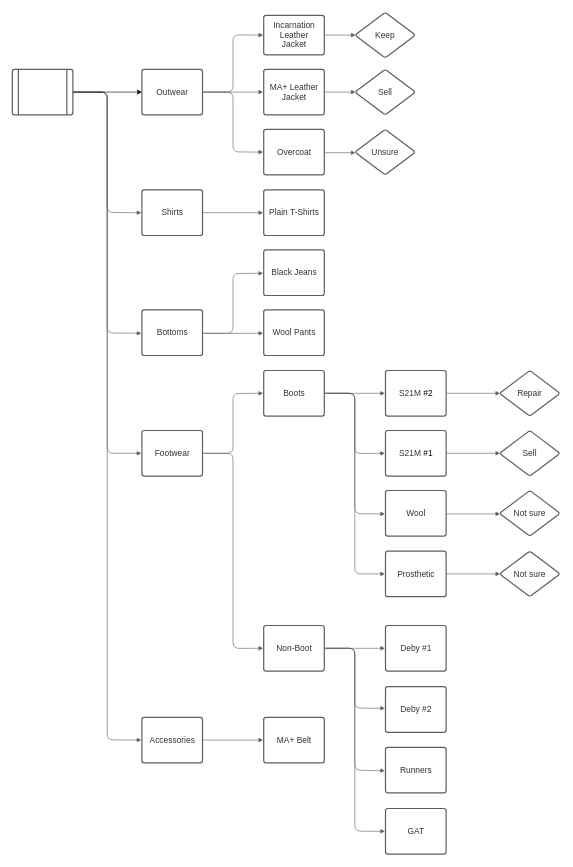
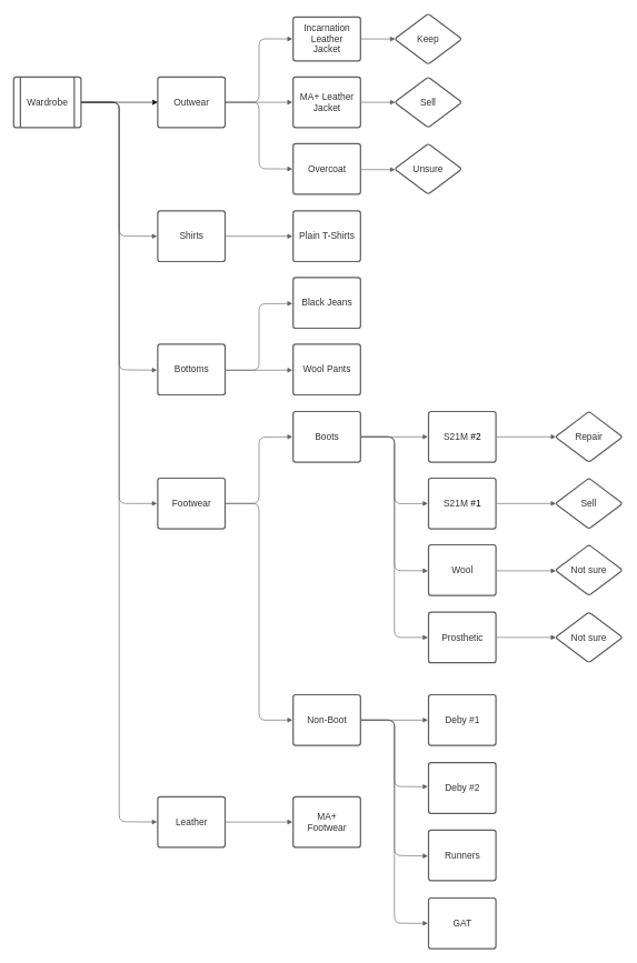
+ <mxCell id="5" value="&lt;p style=&quot;align:center;margin-left:0;margin-right:0;margin-top:0px;margin-bottom:0px;text-indent:0;valign:middle;direction:ltr;&quot;&gt;&lt;font style=&quot;font-size:14px;font-family:Arial;color:#333333;direction:ltr;letter-spacing:0px;line-height:100%;opacity:1&quot;&gt;Wardrobe&lt;/font&gt;&lt;/p&gt;" style="text;vsdxID=1;fillColor=none;gradientColor=none;strokeColor=none;strokeWidth=2;spacingTop=-3;spacingBottom=-3;spacingLeft=-3;spacingRight=-3;labelBackgroundColor=none;rounded=1;html=1;whiteSpace=wrap;verticalAlign=middle;align=center;;html=1;" vertex="1" parent="2"><mxGeometry x="15.87" y="2.98" width="69.85" height="69.85" as="geometry" /></mxCell>
- <mxCell id="33" value="&lt;p style=&quot;align:center;margin-left:0;margin-right:0;margin-top:0px;margin-bottom:0px;text-indent:0;valign:middle;direction:ltr;&quot;&gt;&lt;font style=&quot;font-size:14px;font-family:Arial;color:#333333;direction:ltr;letter-spacing:0px;line-height:100%;opacity:1&quot;&gt;Accessories&lt;/font&gt;&lt;/p&gt;" style="text;vsdxID=16;fillColor=none;gradientColor=none;strokeColor=none;strokeWidth=2;spacingTop=-3;spacingBottom=-3;spacingLeft=-3;spacingRight=-3;labelBackgroundColor=none;rounded=1;html=1;whiteSpace=wrap;verticalAlign=middle;align=center;;html=1;" vertex="1" parent="31"><mxGeometry x="7.62" y="7.42" width="86.36" height="60.96" as="geometry" /></mxCell>
+ <mxCell id="33" value="&lt;p style=&quot;align:center;margin-left:0;margin-right:0;margin-top:0px;margin-bottom:0px;text-indent:0;valign:middle;direction:ltr;&quot;&gt;&lt;font style=&quot;font-size:14px;font-family:Arial;color:#333333;direction:ltr;letter-spacing:0px;line-height:100%;opacity:1&quot;&gt;Leather&lt;/font&gt;&lt;/p&gt;" style="text;vsdxID=16;fillColor=none;gradientColor=none;strokeColor=none;strokeWidth=2;spacingTop=-3;spacingBottom=-3;spacingLeft=-3;spacingRight=-3;labelBackgroundColor=none;rounded=1;html=1;whiteSpace=wrap;verticalAlign=middle;align=center;;html=1;" vertex="1" parent="31"><mxGeometry x="7.62" y="7.42" width="86.36" height="60.96" as="geometry" /></mxCell>
- <mxCell id="120" value="&lt;p style=&quot;align:center;margin-left:0;margin-right:0;margin-top:0px;margin-bottom:0px;text-indent:0;valign:middle;direction:ltr;&quot;&gt;&lt;font style=&quot;font-size:14px;font-family:Arial;color:#333333;direction:ltr;letter-spacing:0px;line-height:100%;opacity:1&quot;&gt;MA+ Belt&lt;/font&gt;&lt;/p&gt;" style="text;vsdxID=88;fillColor=none;gradientColor=none;strokeColor=none;strokeWidth=2;spacingTop=-3;spacingBottom=-3;spacingLeft=-3;spacingRight=-3;labelBackgroundColor=none;rounded=1;html=1;whiteSpace=wrap;verticalAlign=middle;align=center;;html=1;" vertex="1" parent="118"><mxGeometry x="7.62" y="7.42" width="86.36" height="60.96" as="geometry" /></mxCell>
+ <mxCell id="120" value="&lt;p style=&quot;align:center;margin-left:0;margin-right:0;margin-top:0px;margin-bottom:0px;text-indent:0;valign:middle;direction:ltr;&quot;&gt;&lt;font style=&quot;font-size:14px;font-family:Arial;color:#333333;direction:ltr;letter-spacing:0px;line-height:100%;opacity:1&quot;&gt;MA+ Footwear&lt;/font&gt;&lt;/p&gt;" style="text;vsdxID=88;fillColor=none;gradientColor=none;strokeColor=none;strokeWidth=2;spacingTop=-3;spacingBottom=-3;spacingLeft=-3;spacingRight=-3;labelBackgroundColor=none;rounded=1;html=1;whiteSpace=wrap;verticalAlign=middle;align=center;;html=1;" vertex="1" parent="118"><mxGeometry x="7.62" y="7.42" width="86.36" height="60.96" as="geometry" /></mxCell>
